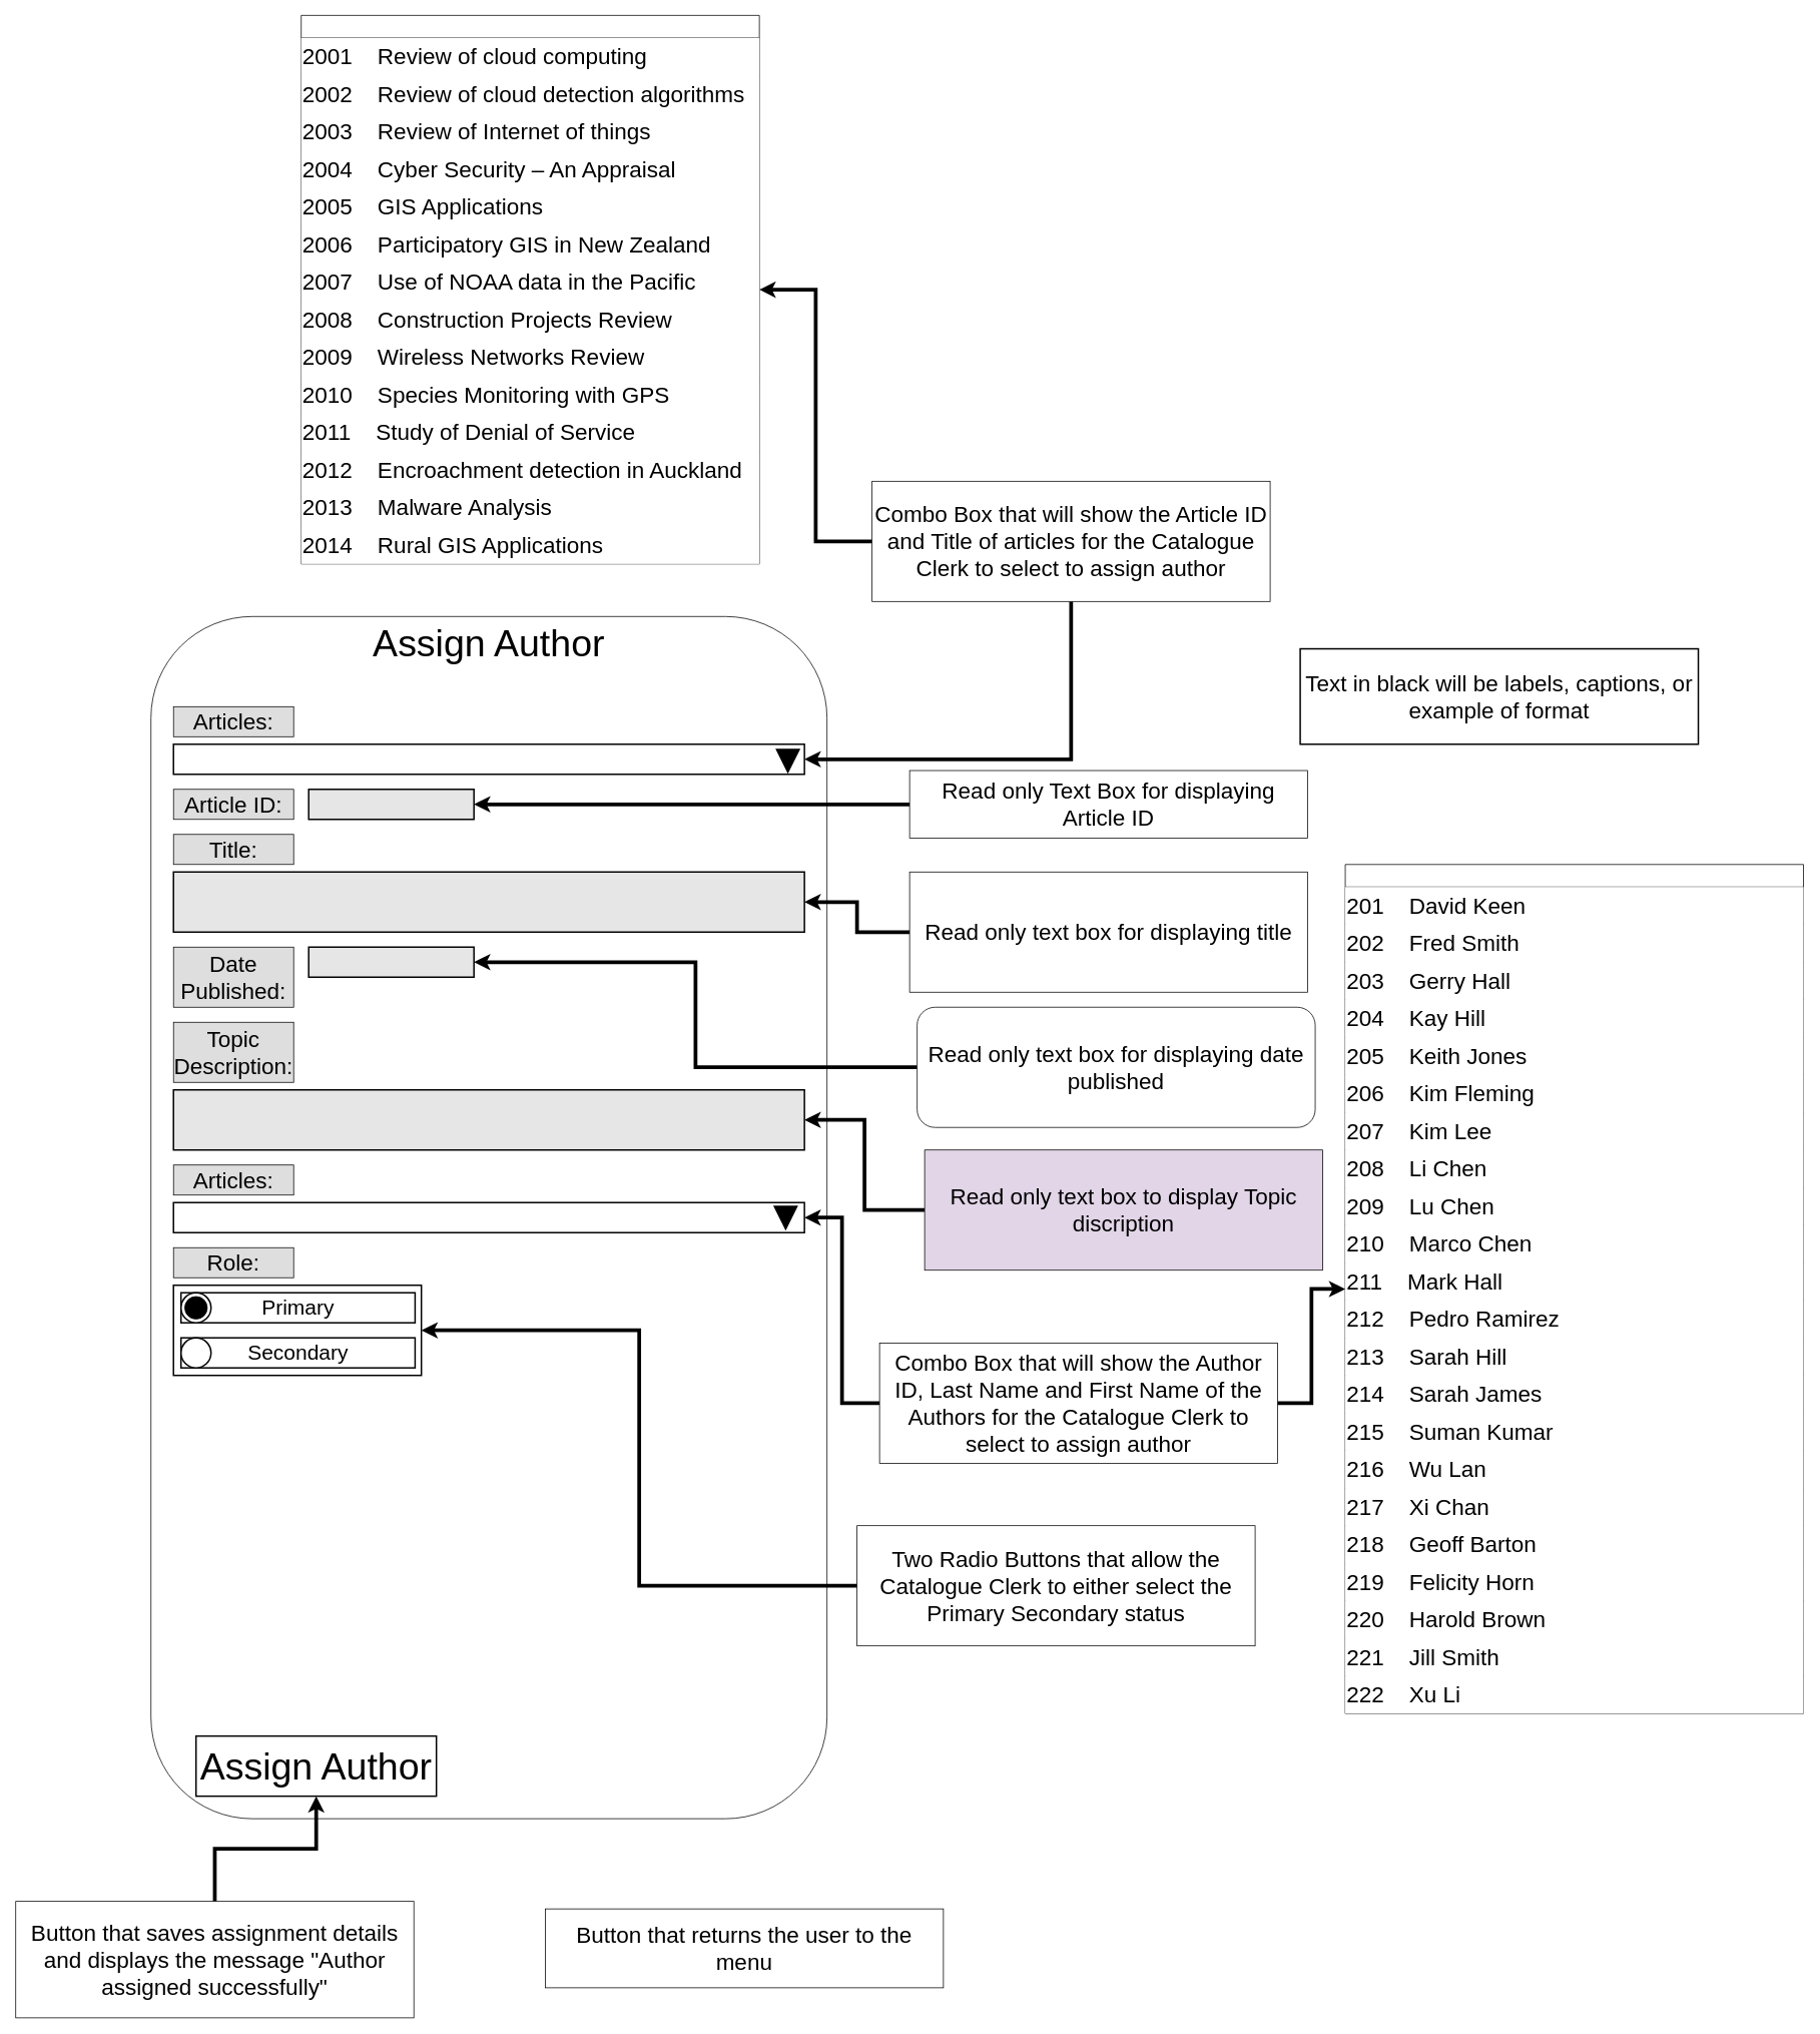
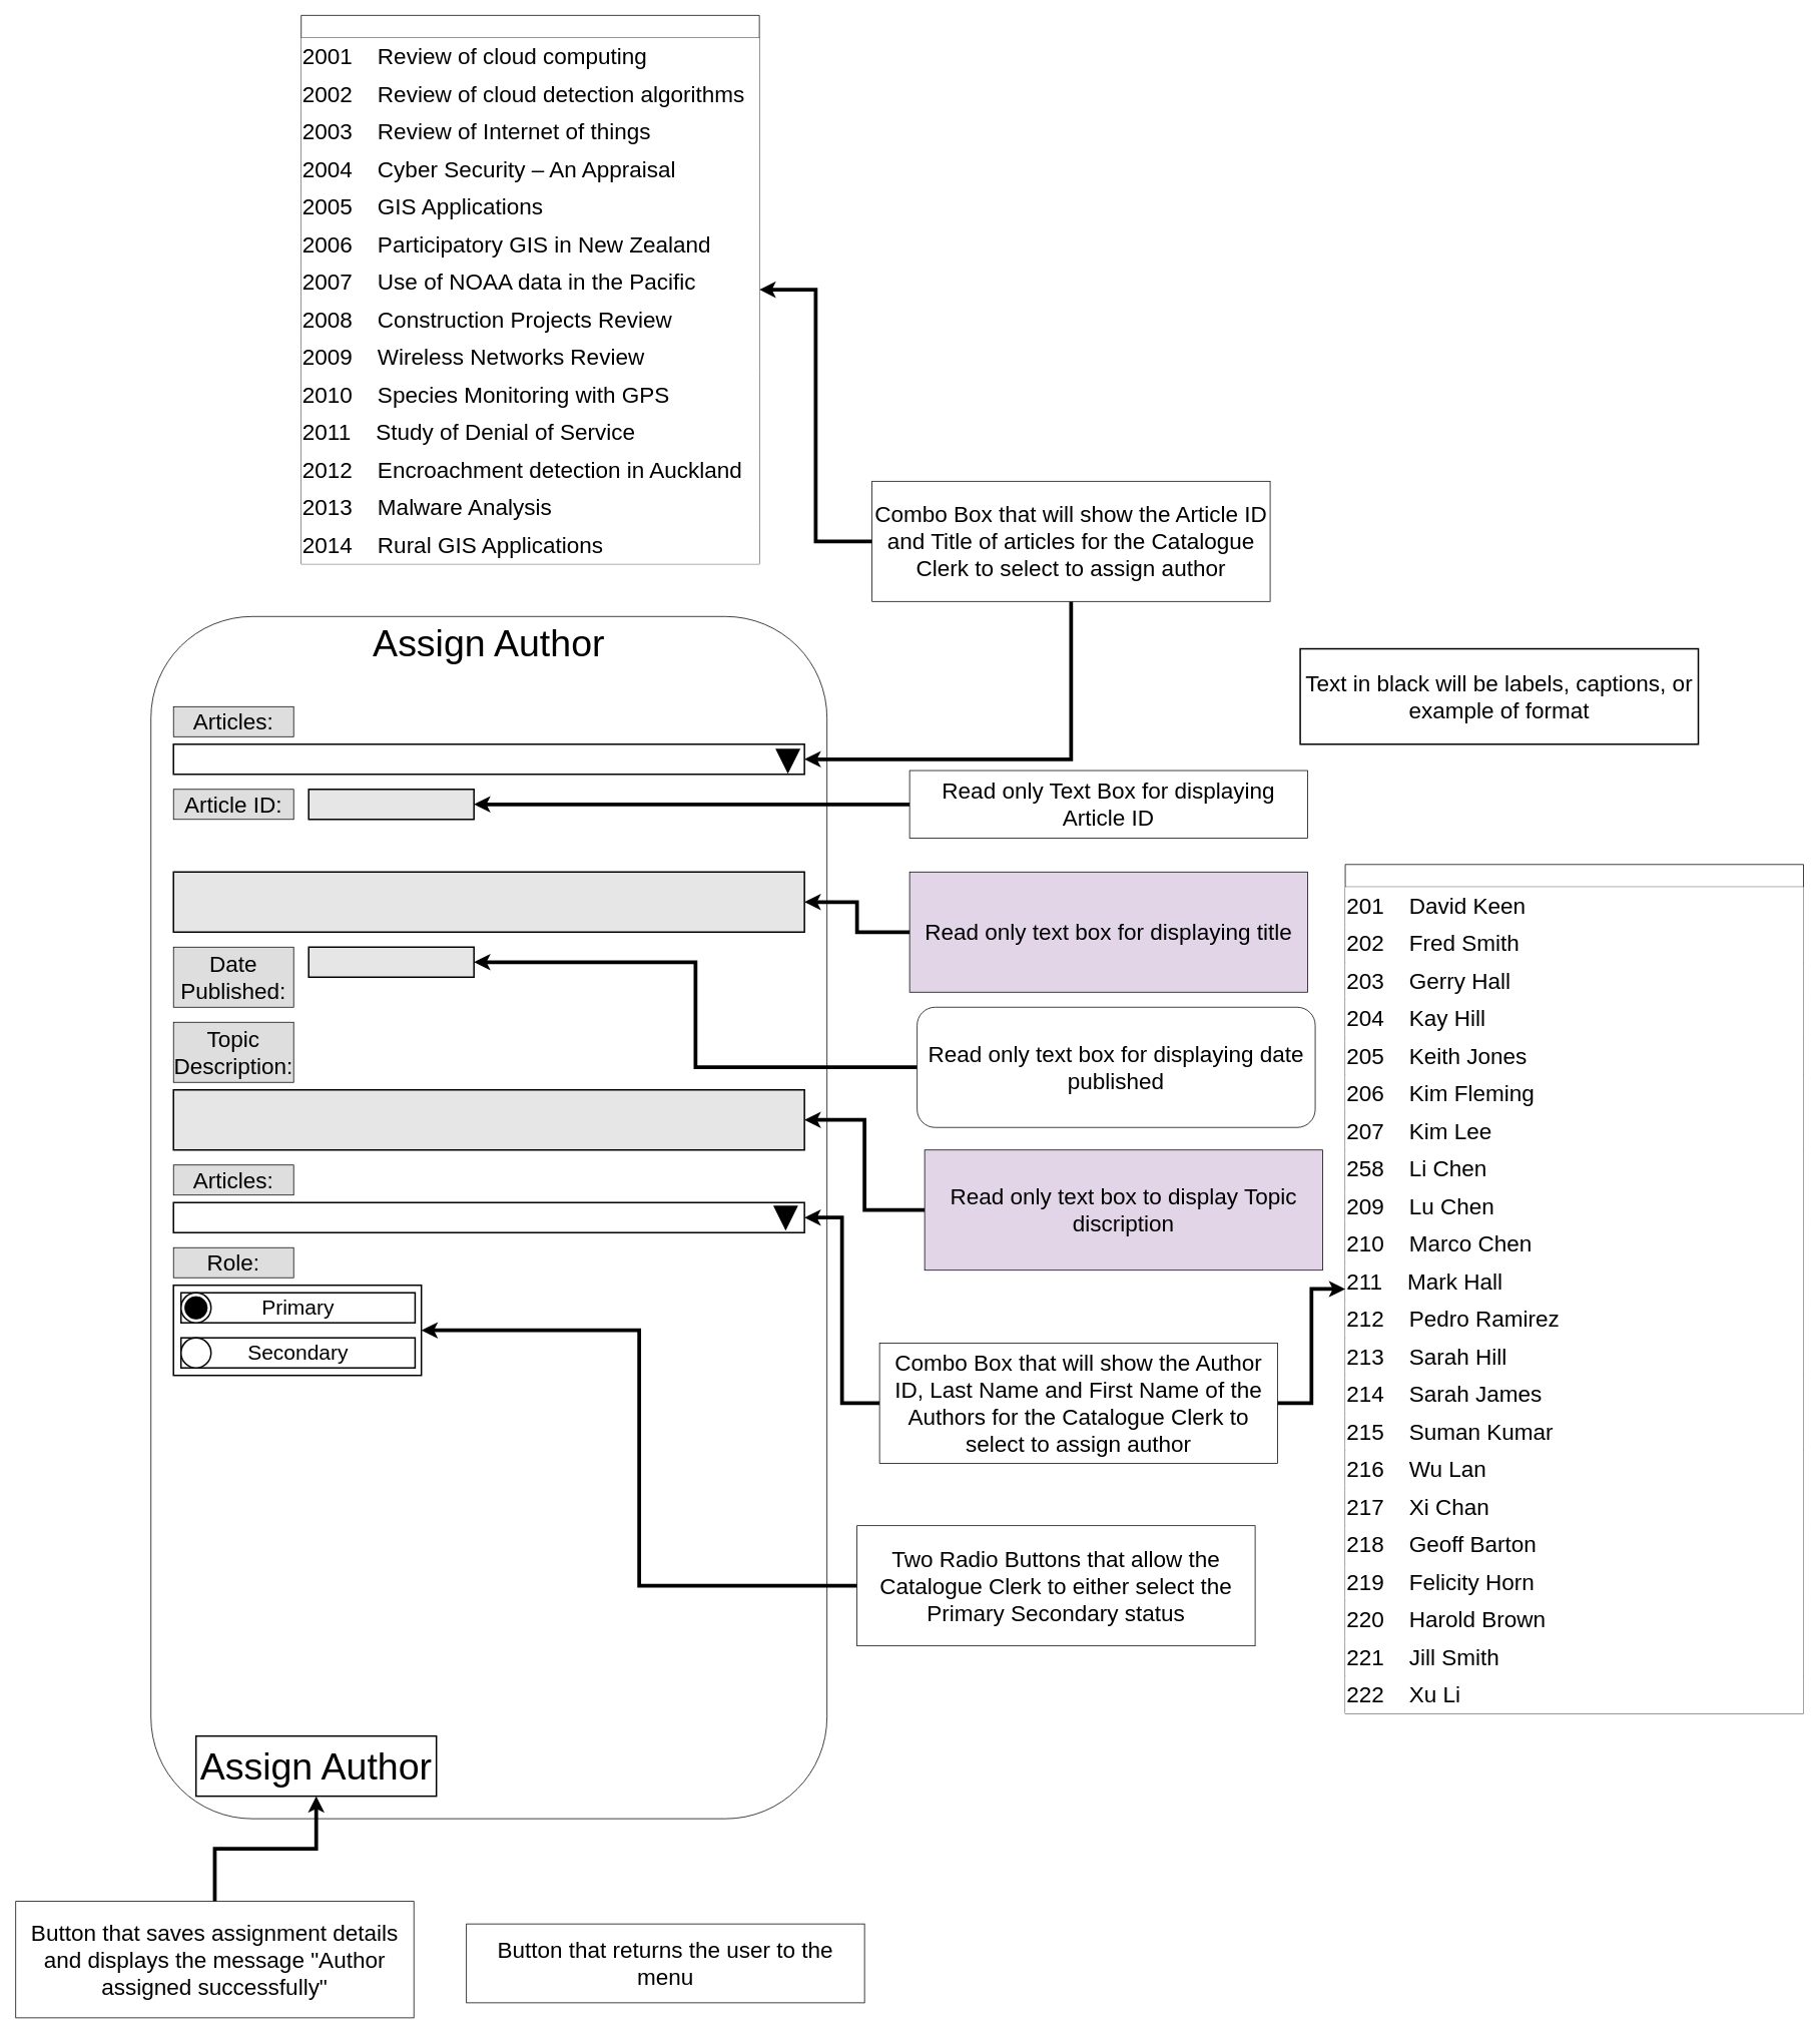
- <mxCell id="5" value="Title:" style="rounded=0;whiteSpace=wrap;html=1;fontSize=30;fillColor=#DEDEDE;" parent="1" vertex="1"><mxGeometry x="230" y="1110" width="160" height="40" as="geometry" /></mxCell>
- <mxCell id="31" value="Read only text box for displaying title" style="rounded=0;whiteSpace=wrap;html=1;fontSize=30;" parent="1" vertex="1"><mxGeometry x="1210" y="1160" width="530" height="160" as="geometry" /></mxCell>
+ <mxCell id="31" value="Read only text box for displaying title" style="rounded=0;whiteSpace=wrap;html=1;fontSize=30;fillColor=#e1d5e7;" parent="1" vertex="1"><mxGeometry x="1210" y="1160" width="530" height="160" as="geometry" /></mxCell>
- <mxCell id="73" value="208&amp;nbsp;&amp;nbsp;&amp;nbsp; Li Chen " style="text;html=1;align=left;verticalAlign=middle;resizable=0;points=[];autosize=1;strokeColor=none;fillColor=default;fontSize=30;" vertex="1" parent="65"><mxGeometry y="380" width="610" height="50" as="geometry" /></mxCell>
+ <mxCell id="73" value="258&amp;nbsp;&amp;nbsp;&amp;nbsp; Li Chen " style="text;html=1;align=left;verticalAlign=middle;resizable=0;points=[];autosize=1;strokeColor=none;fillColor=default;fontSize=30;" vertex="1" parent="65"><mxGeometry y="380" width="610" height="50" as="geometry" /></mxCell>
- <mxCell id="9" value="Button that returns the user to the menu" style="rounded=0;whiteSpace=wrap;html=1;fontSize=30;" parent="1" vertex="1"><mxGeometry x="725" y="2540" width="530" height="105" as="geometry" /></mxCell>
+ <mxCell id="9" value="Button that returns the user to the menu" style="rounded=0;whiteSpace=wrap;html=1;fontSize=30;" parent="1" vertex="1"><mxGeometry x="620" y="2560" width="530" height="105" as="geometry" /></mxCell>
